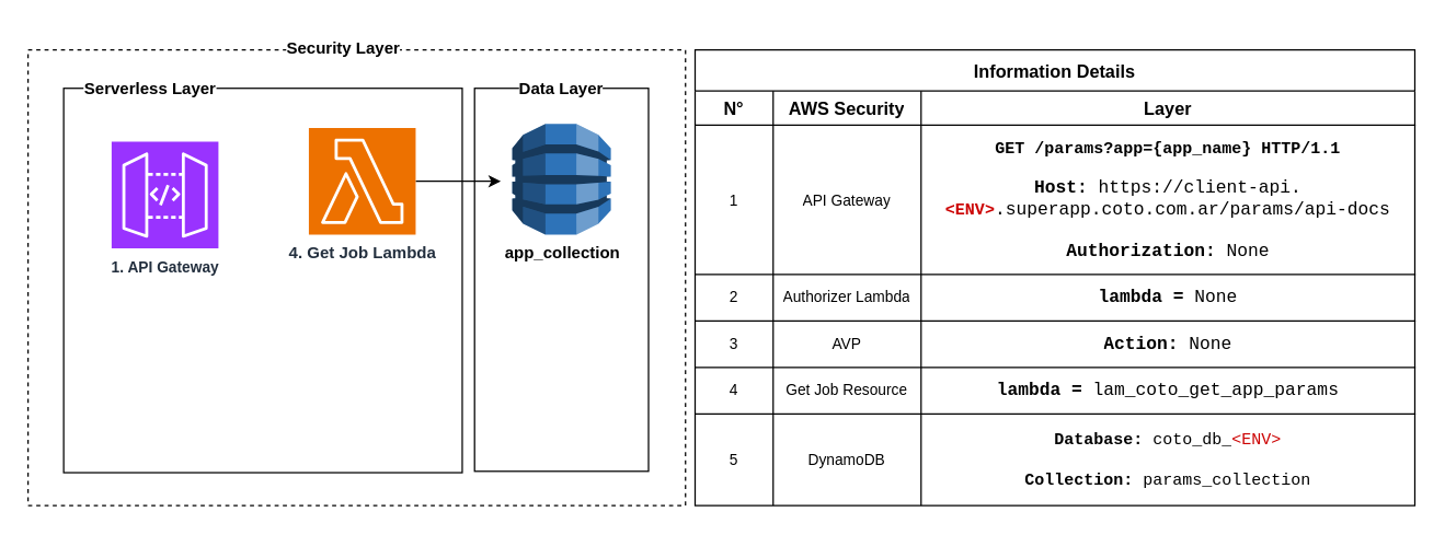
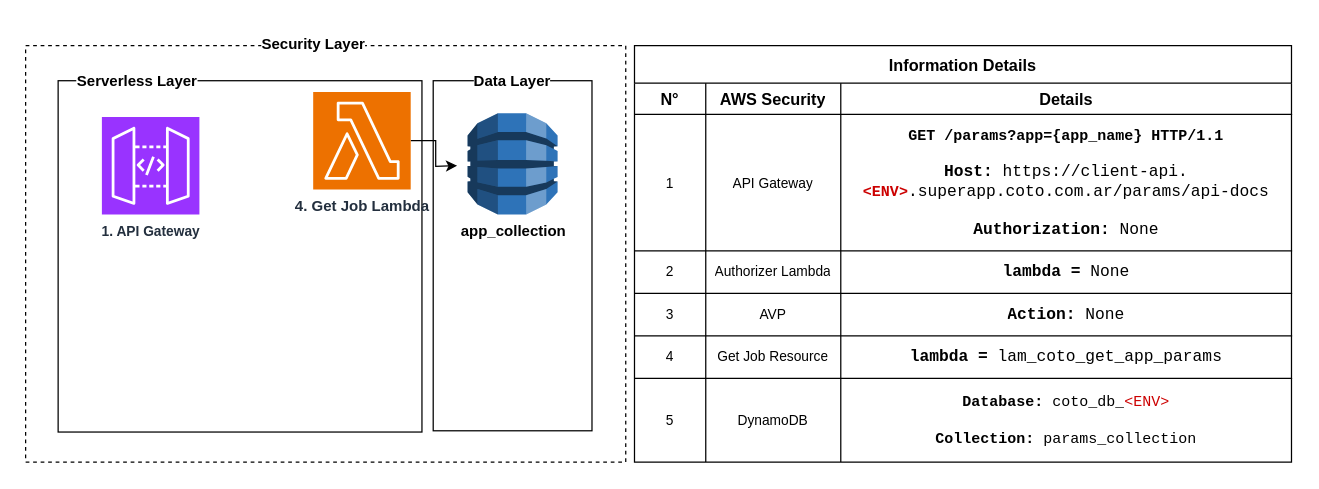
- <mxCell id="15" value="&lt;font style=&quot;font-size: 13px;&quot;&gt;Layer&lt;/font&gt;" style="shape=partialRectangle;html=1;whiteSpace=wrap;connectable=0;strokeColor=inherit;overflow=hidden;fillColor=none;top=0;left=0;bottom=0;right=0;pointerEvents=1;fontSize=11;fontStyle=1" parent="12" vertex="1"><mxGeometry x="165" width="361" height="25" as="geometry"><mxRectangle width="361" height="25" as="alternateBounds" /></mxGeometry></mxCell>
+ <mxCell id="15" value="&lt;font style=&quot;font-size: 13px;&quot;&gt;Details&lt;/font&gt;" style="shape=partialRectangle;html=1;whiteSpace=wrap;connectable=0;strokeColor=inherit;overflow=hidden;fillColor=none;top=0;left=0;bottom=0;right=0;pointerEvents=1;fontSize=11;fontStyle=1" parent="12" vertex="1"><mxGeometry x="165" width="361" height="25" as="geometry"><mxRectangle width="361" height="25" as="alternateBounds" /></mxGeometry></mxCell>
- <mxCell id="7" value="&lt;b&gt;4. Get Job Lambda&lt;/b&gt;" style="sketch=0;points=[[0,0,0],[0.25,0,0],[0.5,0,0],[0.75,0,0],[1,0,0],[0,1,0],[0.25,1,0],[0.5,1,0],[0.75,1,0],[1,1,0],[0,0.25,0],[0,0.5,0],[0,0.75,0],[1,0.25,0],[1,0.5,0],[1,0.75,0]];outlineConnect=0;fontColor=#232F3E;fillColor=#ED7100;strokeColor=#ffffff;dashed=0;verticalLabelPosition=bottom;verticalAlign=top;align=center;html=1;fontSize=12;fontStyle=0;aspect=fixed;shape=mxgraph.aws4.resourceIcon;resIcon=mxgraph.aws4.lambda;" parent="1" vertex="1"><mxGeometry x="225" y="93" width="78" height="78" as="geometry" /></mxCell>
+ <mxCell id="7" value="&lt;b&gt;4. Get Job Lambda&lt;/b&gt;" style="sketch=0;points=[[0,0,0],[0.25,0,0],[0.5,0,0],[0.75,0,0],[1,0,0],[0,1,0],[0.25,1,0],[0.5,1,0],[0.75,1,0],[1,1,0],[0,0.25,0],[0,0.5,0],[0,0.75,0],[1,0.25,0],[1,0.5,0],[1,0.75,0]];outlineConnect=0;fontColor=#232F3E;fillColor=#ED7100;strokeColor=#ffffff;dashed=0;verticalLabelPosition=bottom;verticalAlign=top;align=center;html=1;fontSize=12;fontStyle=0;aspect=fixed;shape=mxgraph.aws4.resourceIcon;resIcon=mxgraph.aws4.lambda;" parent="1" vertex="1"><mxGeometry x="250" y="73" width="78" height="78" as="geometry" /></mxCell>
- <mxCell id="5" value="&lt;span style=&quot;background-color: rgb(255, 255, 255);&quot;&gt;&lt;b&gt;&lt;font style=&quot;font-size: 11px;&quot;&gt;1. API Gateway&lt;/font&gt;&lt;/b&gt;&lt;/span&gt;" style="sketch=0;points=[[0,0,0],[0.25,0,0],[0.5,0,0],[0.75,0,0],[1,0,0],[0,1,0],[0.25,1,0],[0.5,1,0],[0.75,1,0],[1,1,0],[0,0.25,0],[0,0.5,0],[0,0.75,0],[1,0.25,0],[1,0.5,0],[1,0.75,0]];outlineConnect=0;fontColor=#232F3E;fillColor=#9933FF;strokeColor=#ffffff;dashed=0;verticalLabelPosition=bottom;verticalAlign=top;align=center;html=1;fontSize=12;fontStyle=0;aspect=fixed;shape=mxgraph.aws4.resourceIcon;resIcon=mxgraph.aws4.api_gateway;" parent="1" vertex="1"><mxGeometry x="81" y="103" width="78" height="78" as="geometry" /></mxCell>
+ <mxCell id="5" value="&lt;span style=&quot;background-color: rgb(255, 255, 255);&quot;&gt;&lt;b&gt;&lt;font style=&quot;font-size: 11px;&quot;&gt;1. API Gateway&lt;/font&gt;&lt;/b&gt;&lt;/span&gt;" style="sketch=0;points=[[0,0,0],[0.25,0,0],[0.5,0,0],[0.75,0,0],[1,0,0],[0,1,0],[0.25,1,0],[0.5,1,0],[0.75,1,0],[1,1,0],[0,0.25,0],[0,0.5,0],[0,0.75,0],[1,0.25,0],[1,0.5,0],[1,0.75,0]];outlineConnect=0;fontColor=#232F3E;fillColor=#9933FF;strokeColor=#ffffff;dashed=0;verticalLabelPosition=bottom;verticalAlign=top;align=center;html=1;fontSize=12;fontStyle=0;aspect=fixed;shape=mxgraph.aws4.resourceIcon;resIcon=mxgraph.aws4.api_gateway;" parent="1" vertex="1"><mxGeometry x="81" y="93" width="78" height="78" as="geometry" /></mxCell>
